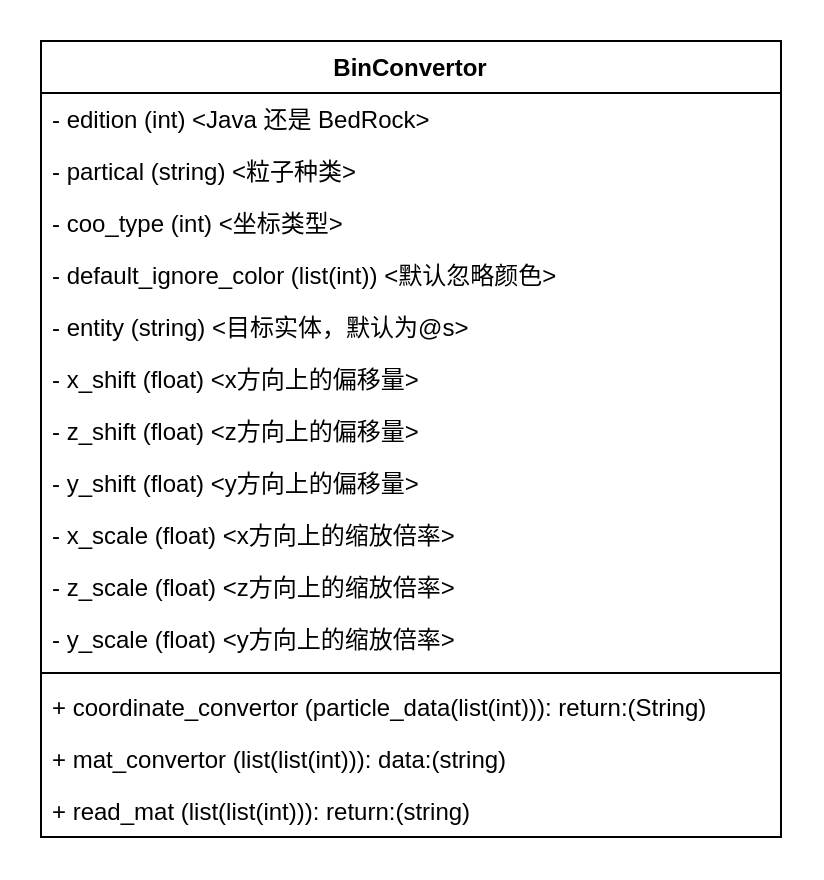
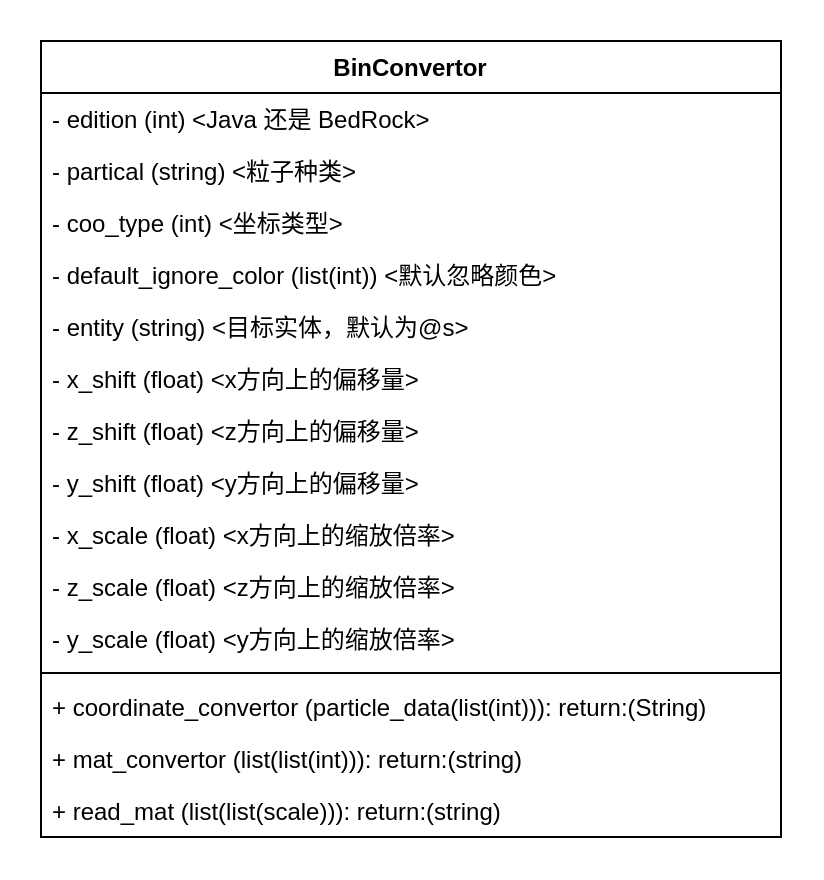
- <mxCell id="16" value="+ mat_convertor (list(list(int))): data:(string)" style="text;strokeColor=none;fillColor=none;align=left;verticalAlign=top;spacingLeft=4;spacingRight=4;overflow=hidden;rotatable=0;points=[[0,0.5],[1,0.5]];portConstraint=eastwest;" vertex="1" parent="2"><mxGeometry y="346" width="370" height="26" as="geometry" /></mxCell>
+ <mxCell id="16" value="+ mat_convertor (list(list(int))): return:(string)" style="text;strokeColor=none;fillColor=none;align=left;verticalAlign=top;spacingLeft=4;spacingRight=4;overflow=hidden;rotatable=0;points=[[0,0.5],[1,0.5]];portConstraint=eastwest;" vertex="1" parent="2"><mxGeometry y="346" width="370" height="26" as="geometry" /></mxCell>
- <mxCell id="17" value="+ read_mat (list(list(int))): return:(string)" style="text;strokeColor=none;fillColor=none;align=left;verticalAlign=top;spacingLeft=4;spacingRight=4;overflow=hidden;rotatable=0;points=[[0,0.5],[1,0.5]];portConstraint=eastwest;" vertex="1" parent="2"><mxGeometry y="372" width="370" height="26" as="geometry" /></mxCell>
+ <mxCell id="17" value="+ read_mat (list(list(scale))): return:(string)" style="text;strokeColor=none;fillColor=none;align=left;verticalAlign=top;spacingLeft=4;spacingRight=4;overflow=hidden;rotatable=0;points=[[0,0.5],[1,0.5]];portConstraint=eastwest;" vertex="1" parent="2"><mxGeometry y="372" width="370" height="26" as="geometry" /></mxCell>
